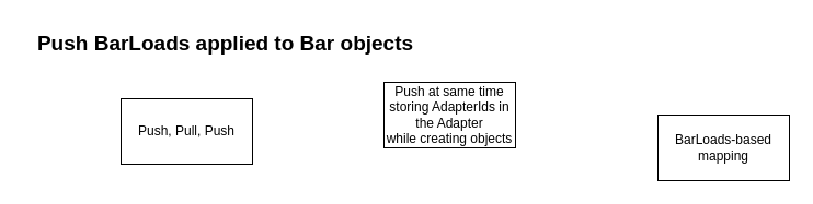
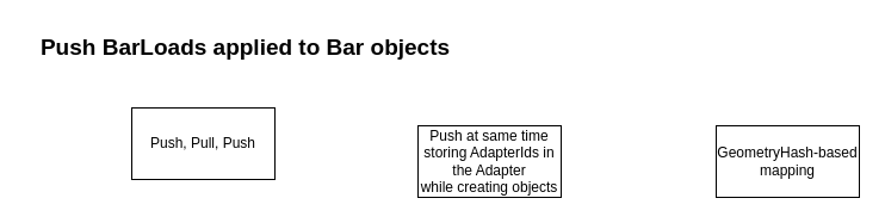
- <mxCell id="3" value="Push at same time&lt;br&gt;storing AdapterIds in the Adapter &lt;br&gt;while creating objects" style="rounded=0;whiteSpace=wrap;html=1;" vertex="1" parent="1"><mxGeometry x="350" y="75" width="120" height="60" as="geometry" /></mxCell>
+ <mxCell id="3" value="Push at same time&lt;br&gt;storing AdapterIds in the Adapter &lt;br&gt;while creating objects" style="rounded=0;whiteSpace=wrap;html=1;" vertex="1" parent="1"><mxGeometry x="350" y="105" width="120" height="60" as="geometry" /></mxCell>
- <mxCell id="4" value="BarLoads-based mapping" style="rounded=0;whiteSpace=wrap;html=1;" vertex="1" parent="1"><mxGeometry x="600" y="105" width="120" height="60" as="geometry" /></mxCell>
+ <mxCell id="4" value="GeometryHash-based mapping" style="rounded=0;whiteSpace=wrap;html=1;" vertex="1" parent="1"><mxGeometry x="600" y="105" width="120" height="60" as="geometry" /></mxCell>
